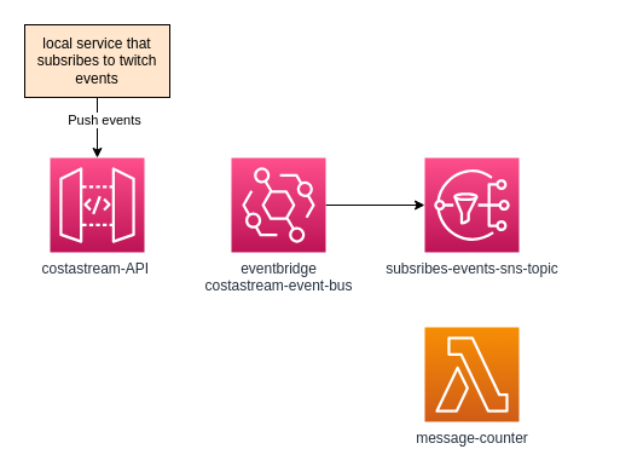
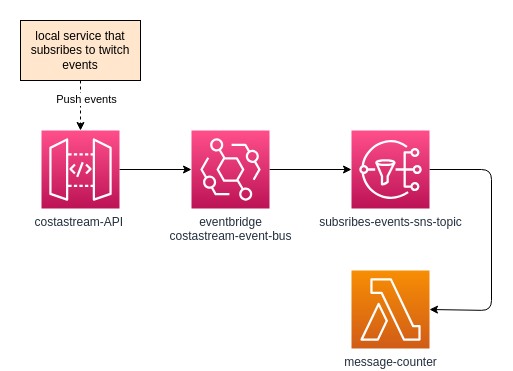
- <mxCell id="4" style="edgeStyle=none;html=1;" parent="1" source="6" target="3" edge="1"><mxGeometry relative="1" as="geometry" /></mxCell>
+ <mxCell id="4" style="edgeStyle=none;html=1;dashed=1;" parent="1" source="6" target="3" edge="1"><mxGeometry relative="1" as="geometry" /></mxCell>
+ <mxCell id="2" value="" style="edgeStyle=none;html=1;" parent="1" source="3" target="8" edge="1"><mxGeometry relative="1" as="geometry"><mxPoint x="80" y="260" as="targetPoint" /></mxGeometry></mxCell>
+ <mxCell id="9" style="edgeStyle=orthogonalEdgeStyle;html=1;entryX=1;entryY=0.5;entryDx=0;entryDy=0;entryPerimeter=0;" edge="1" parent="1" source="10" target="11"><mxGeometry relative="1" as="geometry"><mxPoint x="341" y="390" as="targetPoint" /><Array as="points"><mxPoint x="491" y="169" /><mxPoint x="491" y="310" /></Array></mxGeometry></mxCell>
